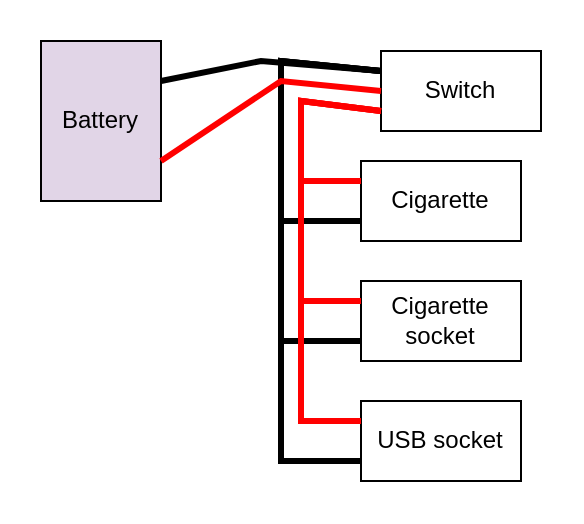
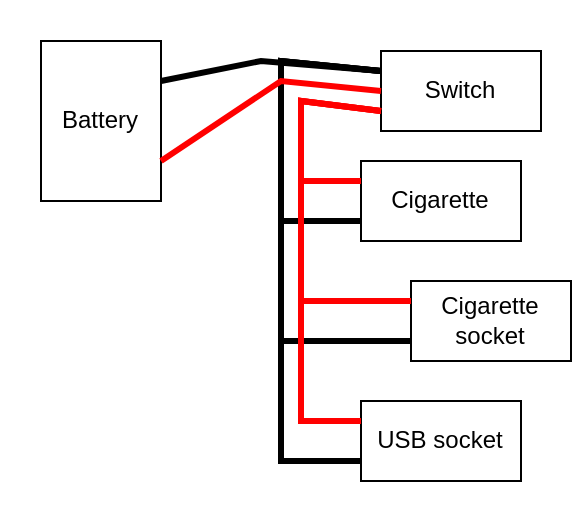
- <mxCell id="4" value="Battery" style="rounded=0;whiteSpace=wrap;html=1;fillColor=#e1d5e7;" vertex="1" parent="1"><mxGeometry x="20" y="20" width="60" height="80" as="geometry" /></mxCell>
+ <mxCell id="4" value="Battery" style="rounded=0;whiteSpace=wrap;html=1;" vertex="1" parent="1"><mxGeometry x="20" y="20" width="60" height="80" as="geometry" /></mxCell>
- <mxCell id="8" value="Cigarette socket" style="rounded=0;whiteSpace=wrap;html=1;" vertex="1" parent="1"><mxGeometry x="180" y="140" width="80" height="40" as="geometry" /></mxCell>
+ <mxCell id="8" value="Cigarette socket" style="rounded=0;whiteSpace=wrap;html=1;" vertex="1" parent="1"><mxGeometry x="205" y="140" width="80" height="40" as="geometry" /></mxCell>
